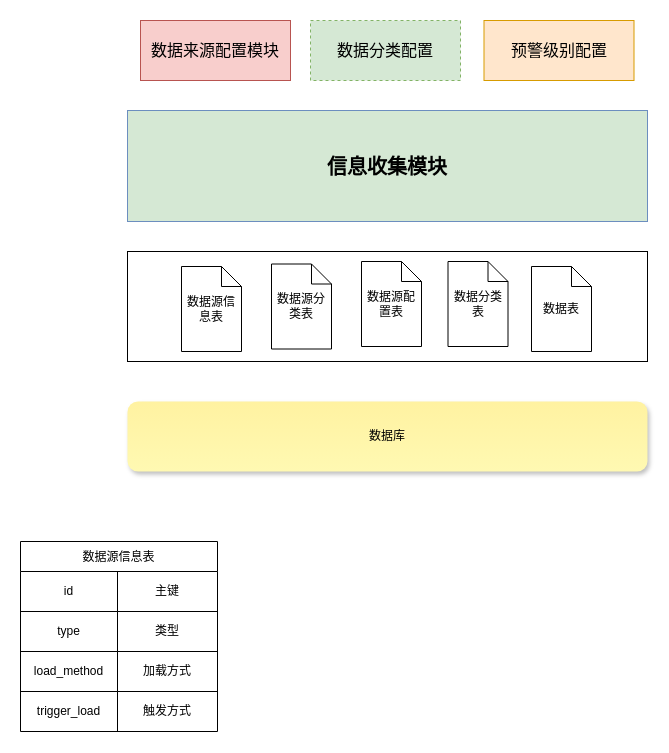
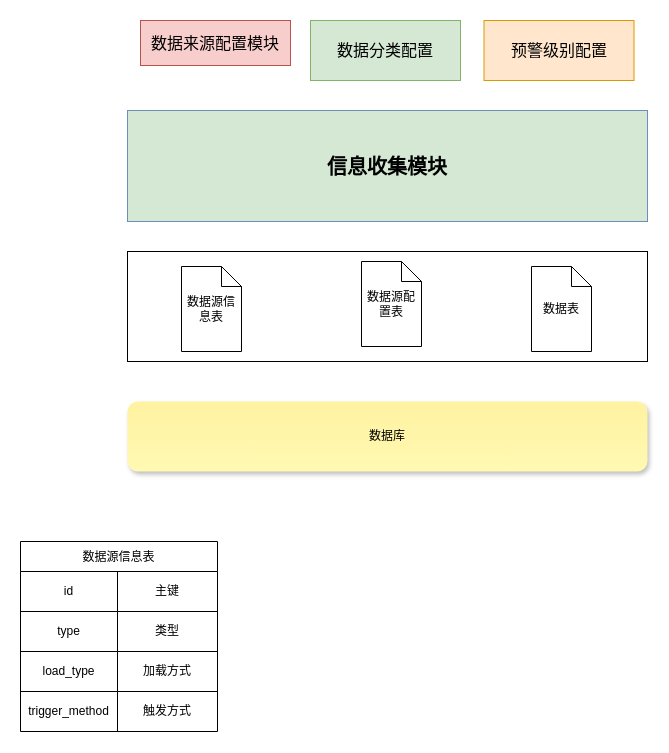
- <mxCell id="3" value="数据来源配置模块" style="rounded=0;whiteSpace=wrap;html=1;fontFamily=宋体;fontSize=16;fillColor=#f8cecc;strokeColor=#b85450;" vertex="1" parent="1"><mxGeometry x="140" y="20" width="150" height="60" as="geometry" /></mxCell>
+ <mxCell id="3" value="数据来源配置模块" style="rounded=0;whiteSpace=wrap;html=1;fontFamily=宋体;fontSize=16;fillColor=#f8cecc;strokeColor=#b85450;" vertex="1" parent="1"><mxGeometry x="140" y="20" width="150" height="45" as="geometry" /></mxCell>
- <mxCell id="4" value="数据分类配置" style="rounded=0;whiteSpace=wrap;html=1;fontFamily=宋体;fontSize=16;fillColor=#d5e8d4;strokeColor=#82b366;dashed=1;" vertex="1" parent="1"><mxGeometry x="310" y="20" width="150" height="60" as="geometry" /></mxCell>
+ <mxCell id="4" value="数据分类配置" style="rounded=0;whiteSpace=wrap;html=1;fontFamily=宋体;fontSize=16;fillColor=#d5e8d4;strokeColor=#82b366;" vertex="1" parent="1"><mxGeometry x="310" y="20" width="150" height="60" as="geometry" /></mxCell>
- <mxCell id="10" value="数据分类表" style="shape=note;size=20;whiteSpace=wrap;html=1;fontFamily=宋体;fontSize=12;" vertex="1" parent="1"><mxGeometry x="447.5" y="261" width="60" height="85" as="geometry" /></mxCell>
- <mxCell id="8" value="数据源分类表" style="shape=note;size=20;whiteSpace=wrap;html=1;fontFamily=宋体;fontSize=12;" vertex="1" parent="1"><mxGeometry x="271" y="263.5" width="60" height="85" as="geometry" /></mxCell>
- <mxCell id="21" value="load_method" style="shape=partialRectangle;html=1;whiteSpace=wrap;connectable=0;strokeColor=inherit;overflow=hidden;fillColor=none;top=0;left=0;bottom=0;right=0;pointerEvents=1;" vertex="1" parent="20"><mxGeometry width="97" height="40" as="geometry"><mxRectangle width="97" height="40" as="alternateBounds" /></mxGeometry></mxCell>
+ <mxCell id="21" value="load_type" style="shape=partialRectangle;html=1;whiteSpace=wrap;connectable=0;strokeColor=inherit;overflow=hidden;fillColor=none;top=0;left=0;bottom=0;right=0;pointerEvents=1;" vertex="1" parent="20"><mxGeometry width="97" height="40" as="geometry"><mxRectangle width="97" height="40" as="alternateBounds" /></mxGeometry></mxCell>
- <mxCell id="24" value="trigger_load" style="shape=partialRectangle;html=1;whiteSpace=wrap;connectable=0;strokeColor=inherit;overflow=hidden;fillColor=none;top=0;left=0;bottom=0;right=0;pointerEvents=1;" vertex="1" parent="23"><mxGeometry width="97" height="40" as="geometry"><mxRectangle width="97" height="40" as="alternateBounds" /></mxGeometry></mxCell>
+ <mxCell id="24" value="trigger_method" style="shape=partialRectangle;html=1;whiteSpace=wrap;connectable=0;strokeColor=inherit;overflow=hidden;fillColor=none;top=0;left=0;bottom=0;right=0;pointerEvents=1;" vertex="1" parent="23"><mxGeometry width="97" height="40" as="geometry"><mxRectangle width="97" height="40" as="alternateBounds" /></mxGeometry></mxCell>
